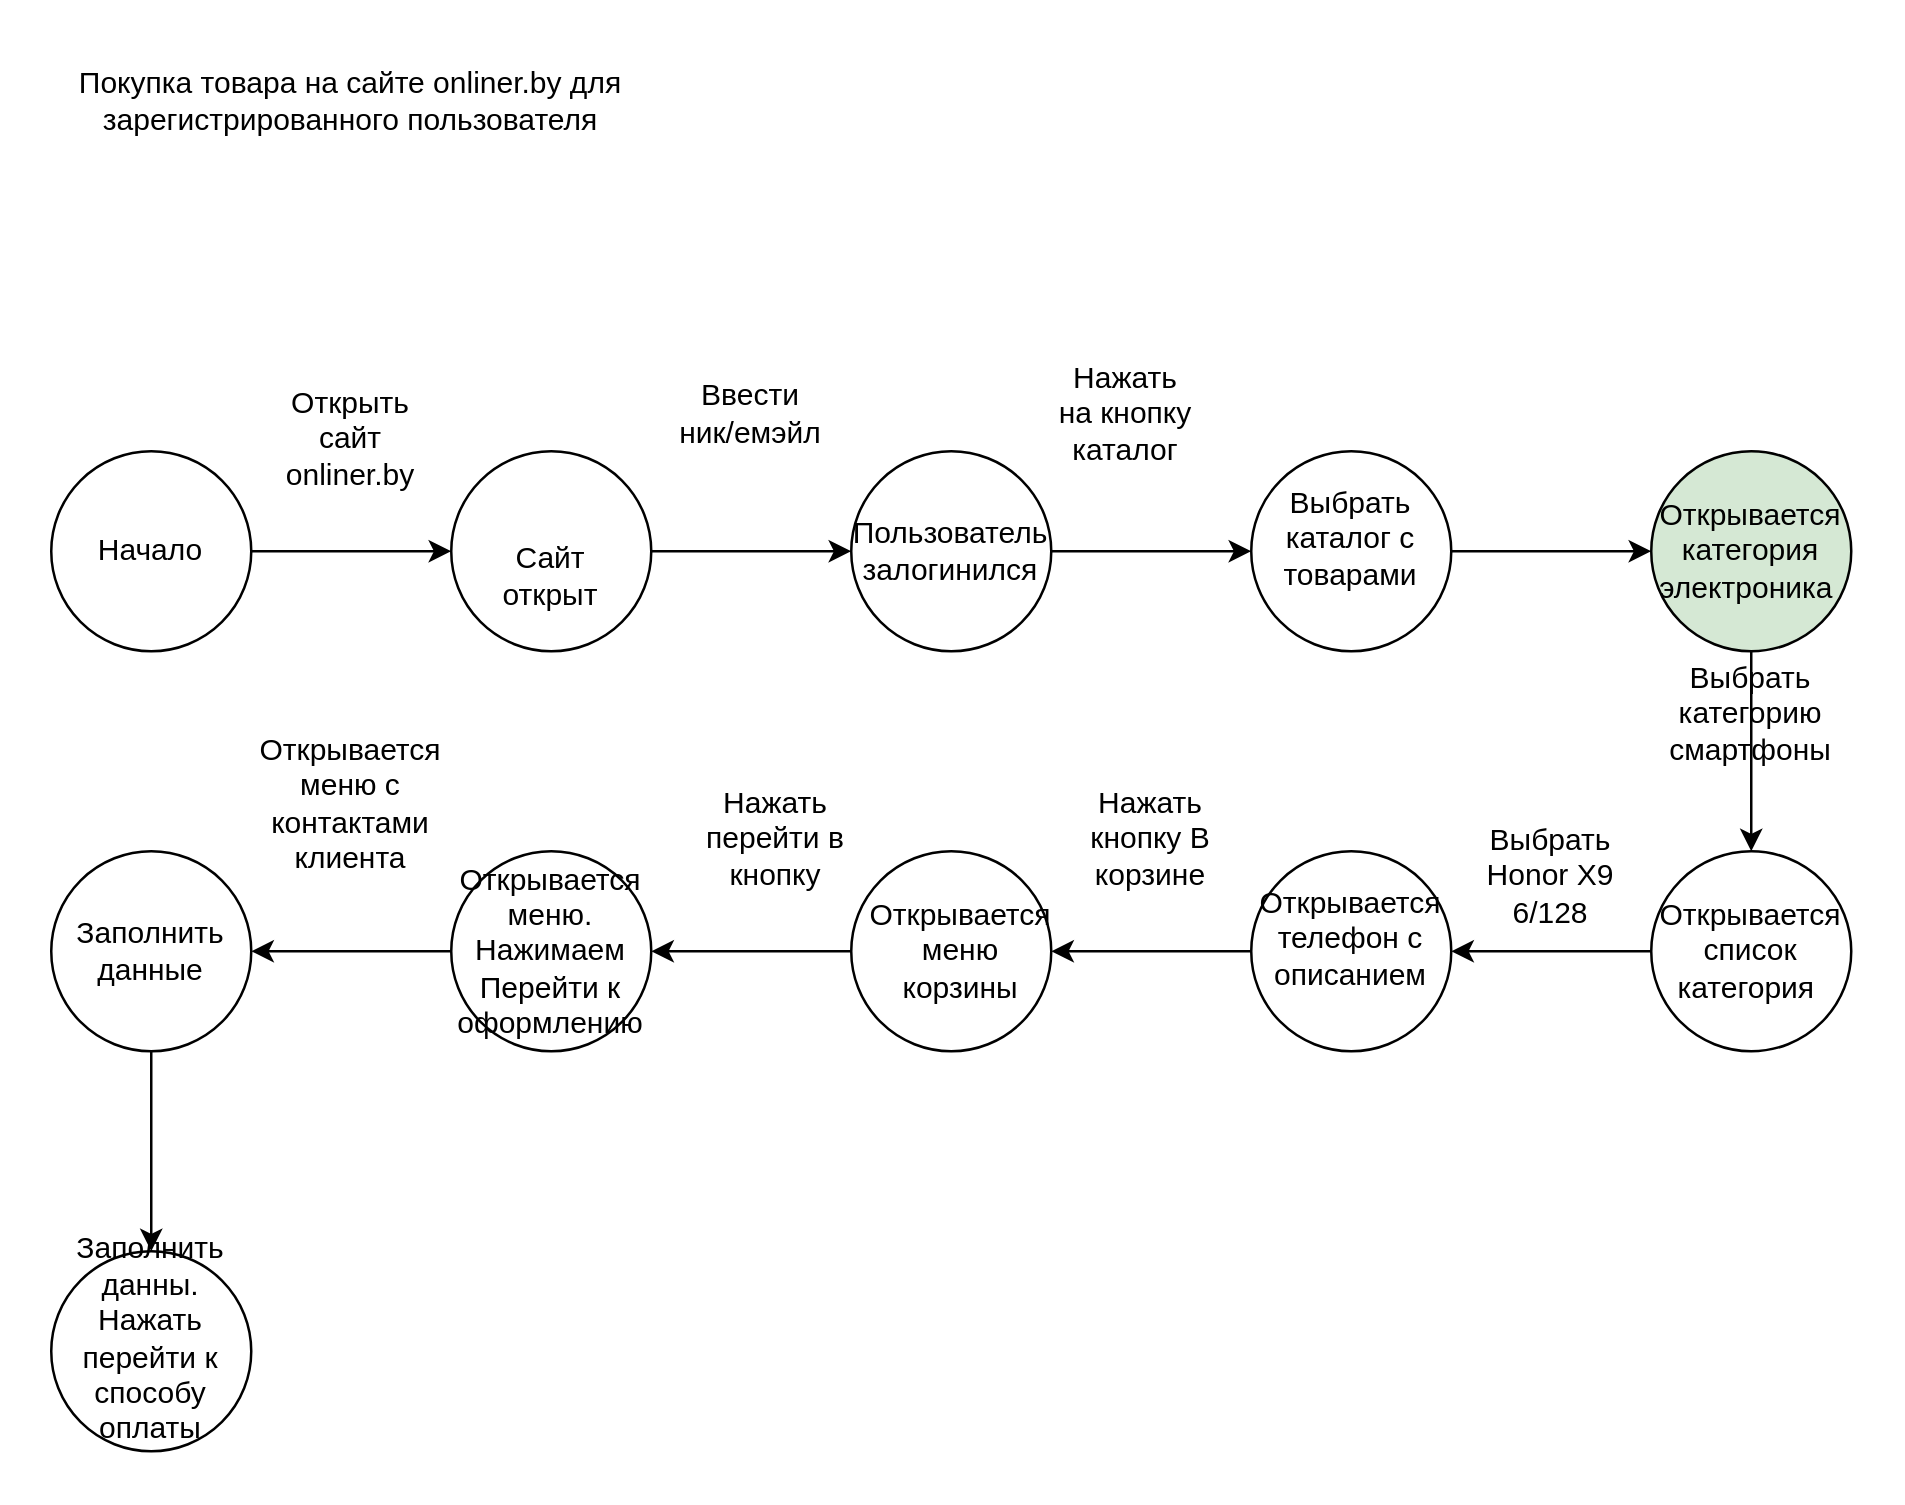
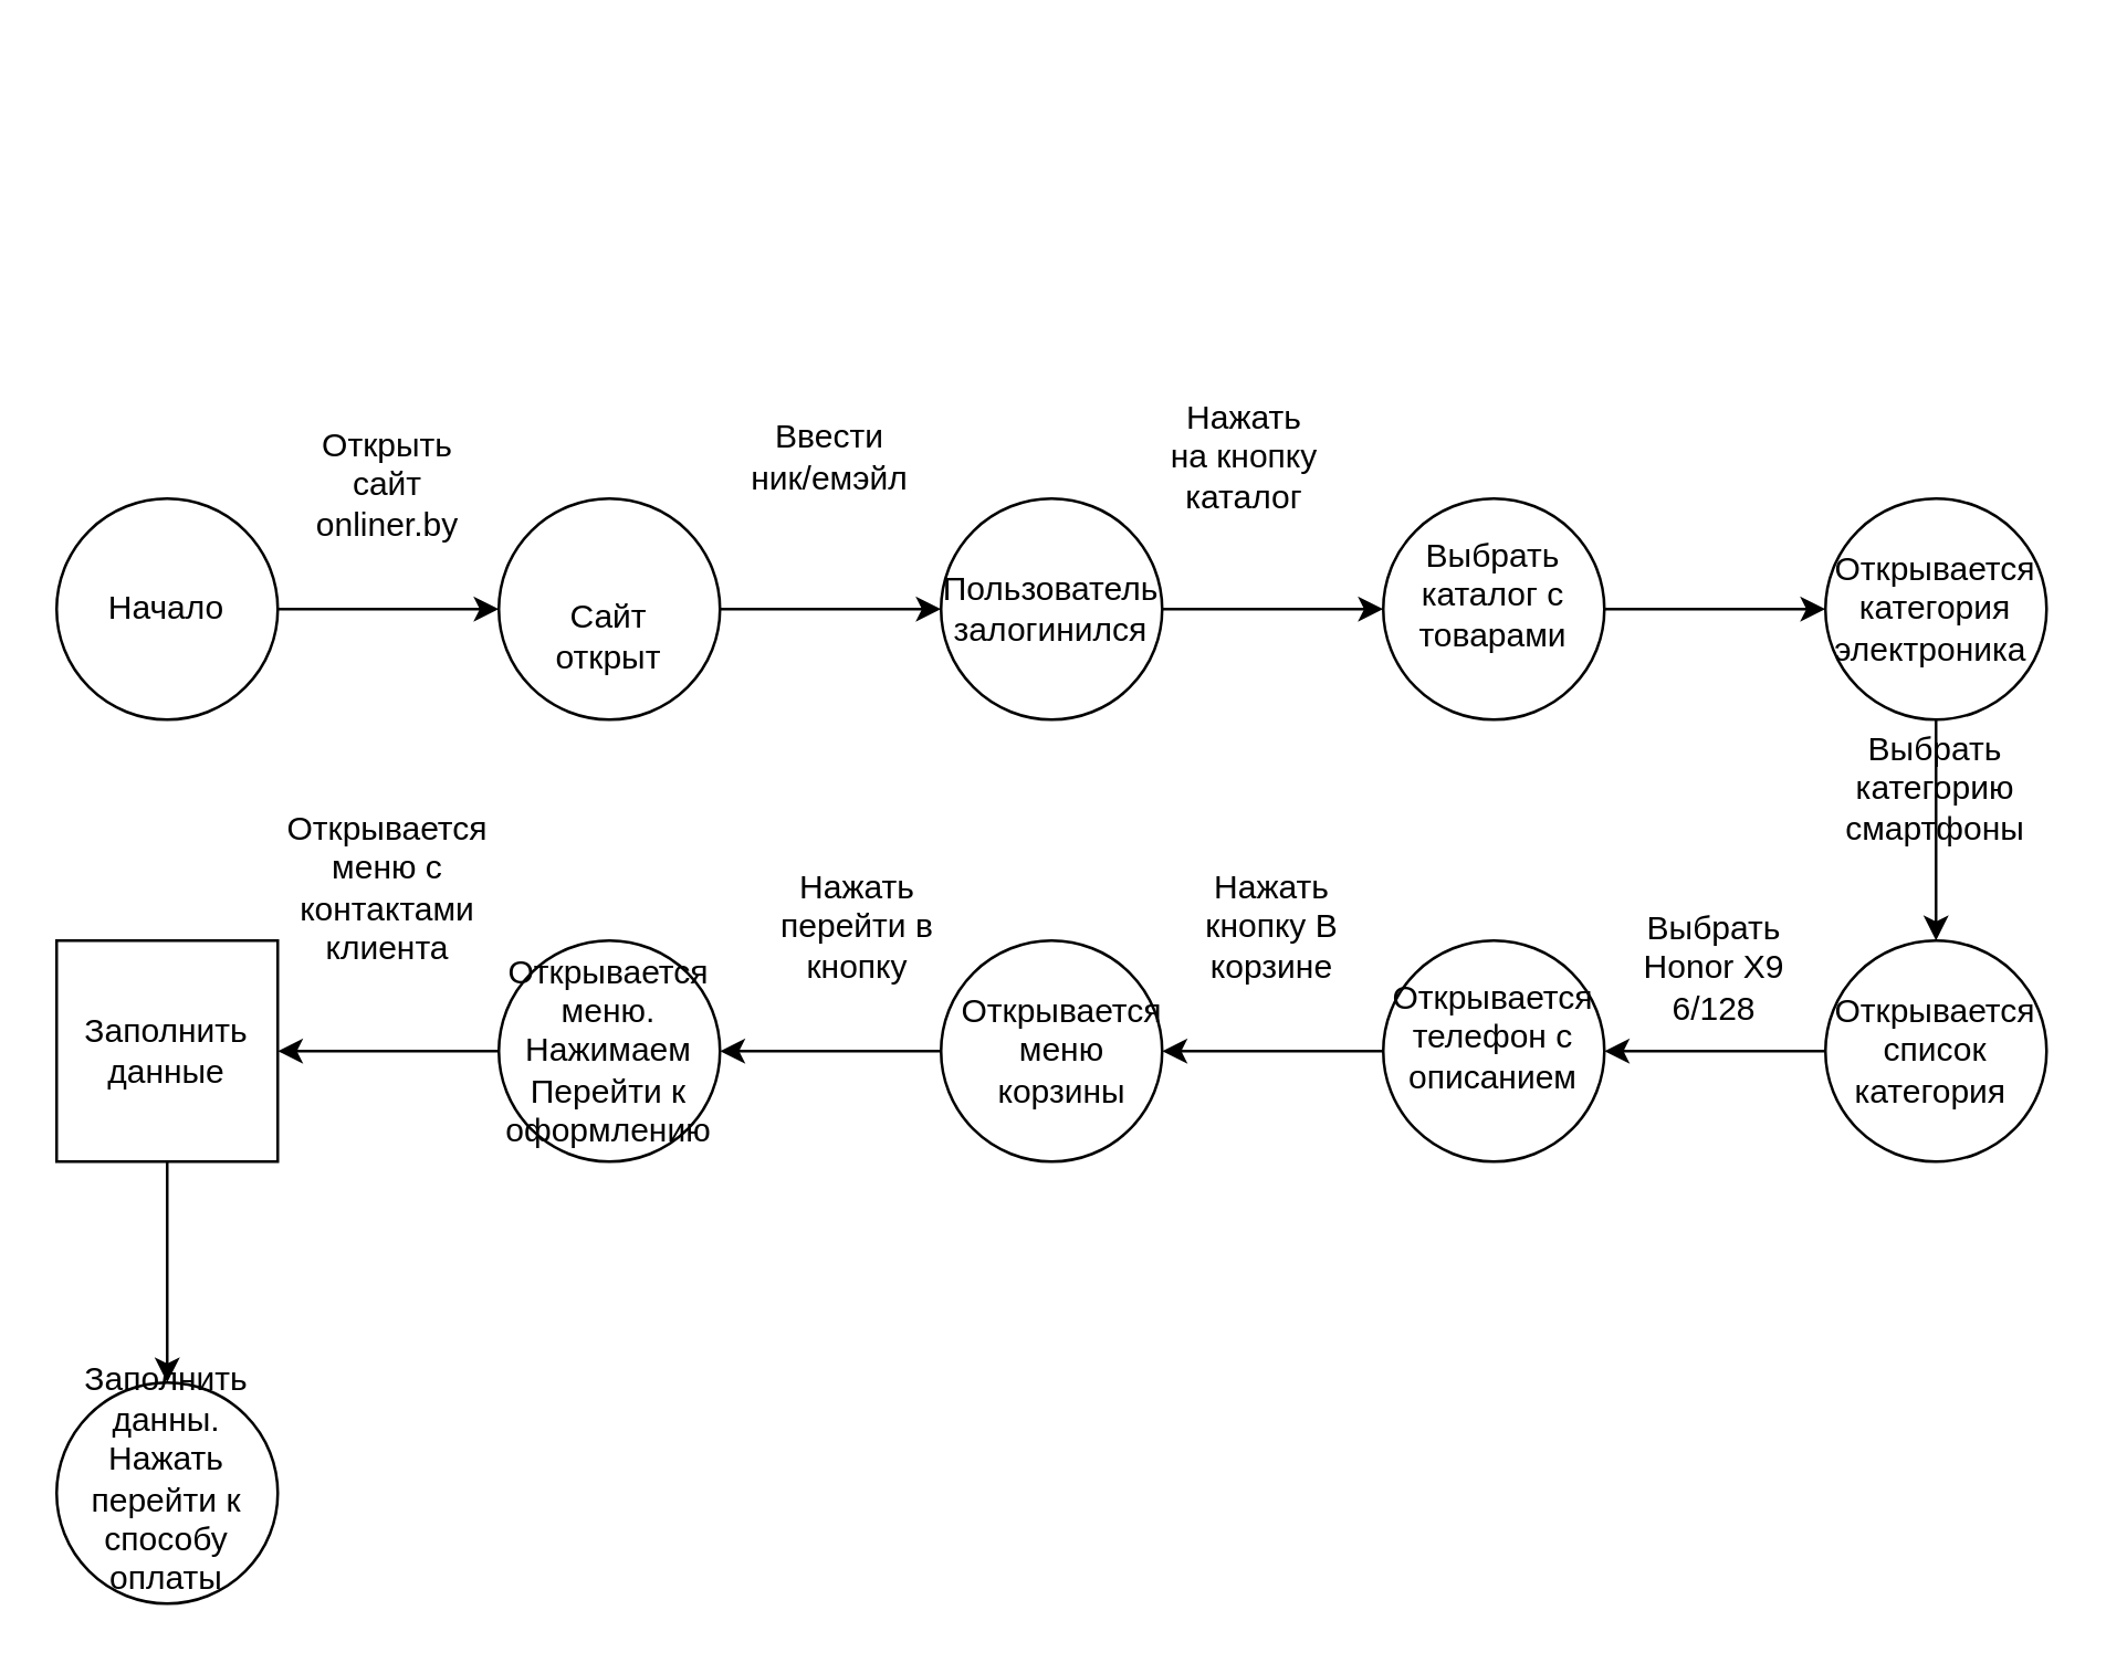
- <mxCell id="19" value="Покупка товара на сайте onliner.by для зарегистрированного пользователя" style="text;html=1;strokeColor=none;fillColor=none;align=center;verticalAlign=middle;whiteSpace=wrap;rounded=0;" vertex="1" parent="1"><mxGeometry x="20" y="20" width="240" height="40" as="geometry" /></mxCell>
- <mxCell id="9" value="Открывается категория электроника&amp;nbsp;" style="ellipse;whiteSpace=wrap;html=1;aspect=fixed;fillColor=#d5e8d4;" vertex="1" parent="1"><mxGeometry x="660" y="180" width="80" height="80" as="geometry" /></mxCell>
+ <mxCell id="9" value="Открывается категория электроника&amp;nbsp;" style="ellipse;whiteSpace=wrap;html=1;aspect=fixed;" vertex="1" parent="1"><mxGeometry x="660" y="180" width="80" height="80" as="geometry" /></mxCell>
- <mxCell id="16" value="Заполнить данные" style="ellipse;whiteSpace=wrap;html=1;aspect=fixed;" vertex="1" parent="1"><mxGeometry x="20" y="340" width="80" height="80" as="geometry" /></mxCell>
+ <mxCell id="16" value="Заполнить данные" style="whiteSpace=wrap;html=1;aspect=fixed;rounded=0;" vertex="1" parent="1"><mxGeometry x="20" y="340" width="80" height="80" as="geometry" /></mxCell>
